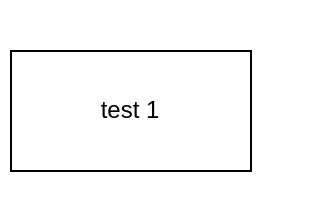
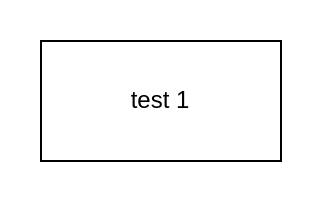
- <mxCell id="2" value="test 1" style="rounded=0;whiteSpace=wrap;html=1;" vertex="1" parent="1"><mxGeometry x="5" y="25" width="120" height="60" as="geometry" /></mxCell>
+ <mxCell id="2" value="test 1" style="rounded=0;whiteSpace=wrap;html=1;" vertex="1" parent="1"><mxGeometry x="20" y="20" width="120" height="60" as="geometry" /></mxCell>
